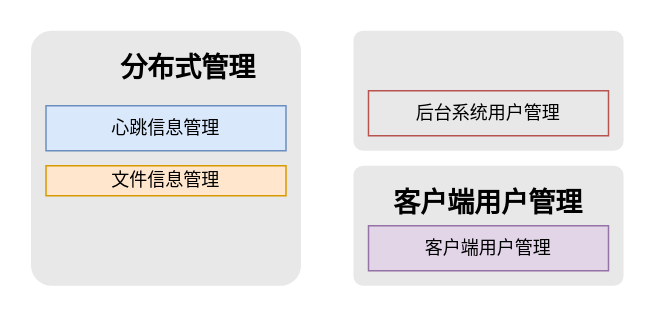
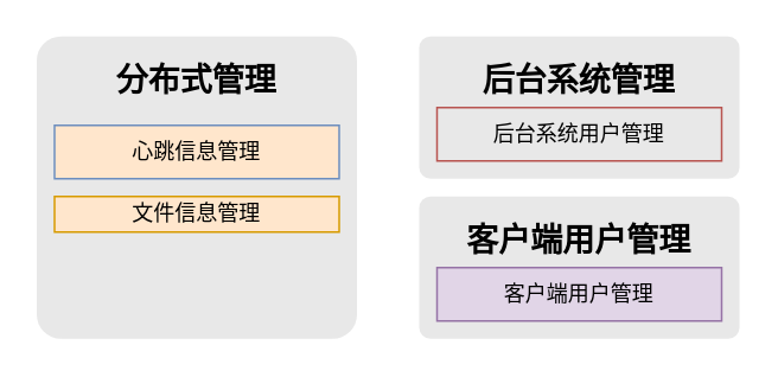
- <mxCell id="9" value="分布式管理" style="text;html=1;align=center;verticalAlign=middle;whiteSpace=wrap;rounded=0;fontSize=18;fontStyle=1" parent="1" vertex="1"><mxGeometry x="60" y="30" width="130" height="30" as="geometry" /></mxCell>
+ <mxCell id="9" value="分布式管理" style="text;html=1;align=center;verticalAlign=middle;whiteSpace=wrap;rounded=0;fontSize=18;fontStyle=1" parent="1" vertex="1"><mxGeometry x="45" y="30" width="130" height="30" as="geometry" /></mxCell>
+ <mxCell id="6" value="后台系统管理" style="text;html=1;align=center;verticalAlign=middle;whiteSpace=wrap;rounded=0;fontSize=18;fontStyle=1" parent="1" vertex="1"><mxGeometry x="260" y="30" width="130" height="30" as="geometry" /></mxCell>
- <mxCell id="10" value="心跳信息管理" style="rounded=0;whiteSpace=wrap;html=1;strokeColor=#6c8ebf;fillColor=#dae8fc;" vertex="1" parent="1"><mxGeometry x="30" y="70" width="160" height="30" as="geometry" /></mxCell>
+ <mxCell id="10" value="心跳信息管理" style="rounded=0;whiteSpace=wrap;html=1;strokeColor=#6c8ebf;fillColor=#ffe6cc;" vertex="1" parent="1"><mxGeometry x="30" y="70" width="160" height="30" as="geometry" /></mxCell>
